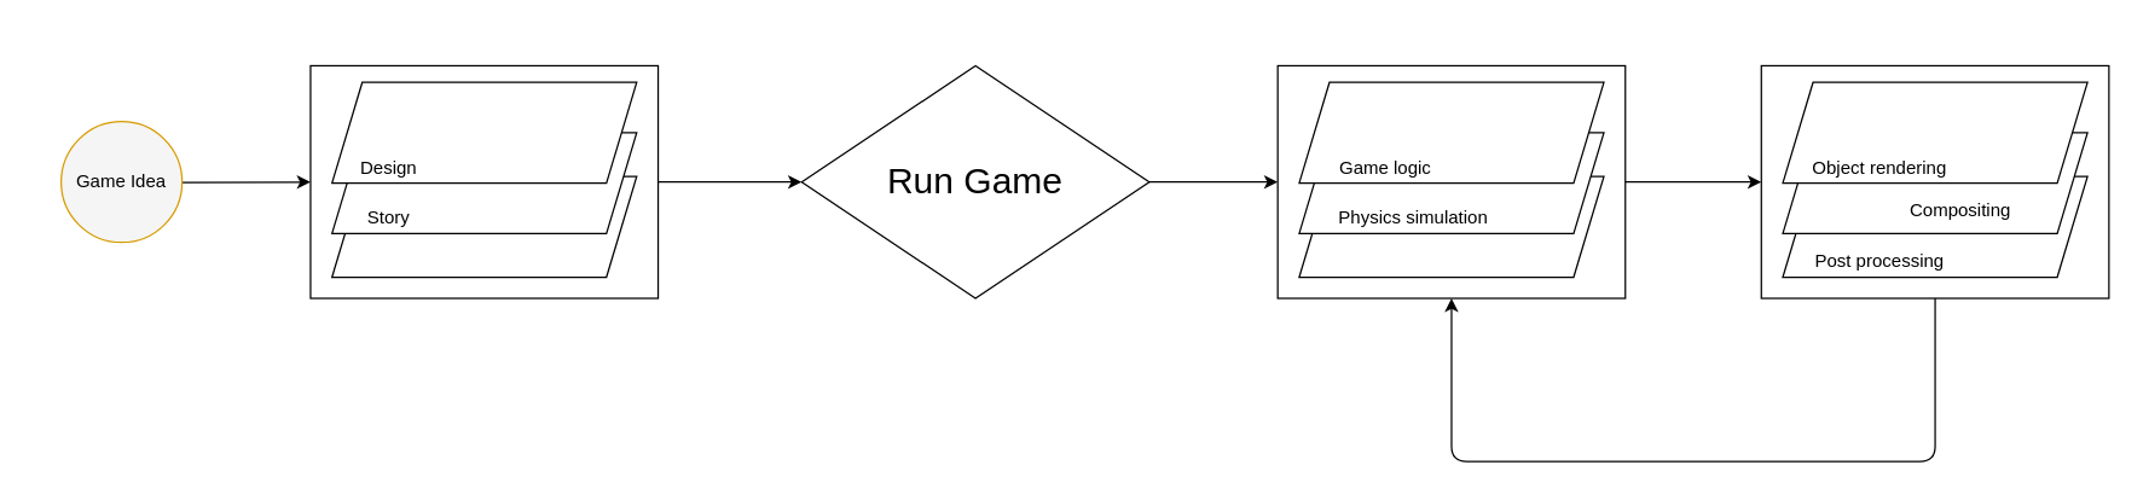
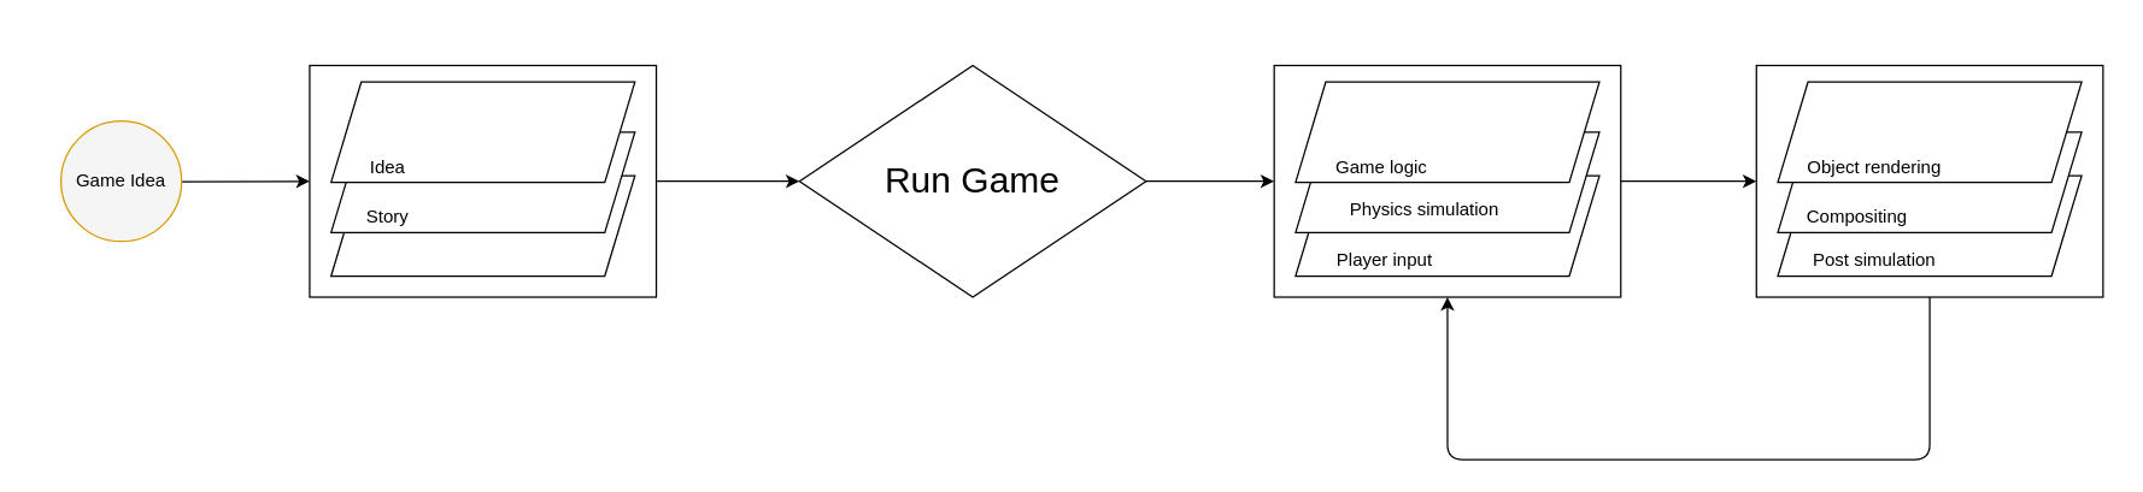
- <mxCell id="11" value="Design" style="text;html=1;strokeColor=none;fillColor=none;align=center;verticalAlign=middle;whiteSpace=wrap;rounded=0;" parent="6" vertex="1"><mxGeometry x="19.2" y="46.72" width="38.4" height="20" as="geometry" /></mxCell>
+ <mxCell id="11" value="Idea" style="text;html=1;strokeColor=none;fillColor=none;align=center;verticalAlign=middle;whiteSpace=wrap;rounded=0;" parent="6" vertex="1"><mxGeometry x="19.2" y="46.72" width="38.4" height="20" as="geometry" /></mxCell>
- <mxCell id="19" value="Compositing" style="text;html=1;strokeColor=none;fillColor=none;align=center;verticalAlign=middle;whiteSpace=wrap;rounded=0;" parent="15" vertex="1"><mxGeometry x="74.2" y="75.09" width="87.6" height="20" as="geometry" /></mxCell>
+ <mxCell id="19" value="Compositing" style="text;html=1;strokeColor=none;fillColor=none;align=center;verticalAlign=middle;whiteSpace=wrap;rounded=0;" parent="15" vertex="1"><mxGeometry x="9.2" y="80.09" width="87.6" height="20" as="geometry" /></mxCell>
- <mxCell id="31" value="Physics simulation" style="text;html=1;strokeColor=none;fillColor=none;align=center;verticalAlign=middle;whiteSpace=wrap;rounded=0;" vertex="1" parent="27"><mxGeometry x="11.8" y="80.09" width="128.2" height="20.0" as="geometry" /></mxCell>
+ <mxCell id="31" value="Physics simulation" style="text;html=1;strokeColor=none;fillColor=none;align=center;verticalAlign=middle;whiteSpace=wrap;rounded=0;" vertex="1" parent="27"><mxGeometry x="21.8" y="75.09" width="128.2" height="20.0" as="geometry" /></mxCell>
+ <mxCell id="32" value="Player input" style="text;html=1;strokeColor=none;fillColor=none;align=center;verticalAlign=middle;whiteSpace=wrap;rounded=0;" vertex="1" parent="27"><mxGeometry x="9.2" y="109.0" width="100.8" height="20.0" as="geometry" /></mxCell>
- <mxCell id="20" value="Post processing" style="text;html=1;strokeColor=none;fillColor=none;align=center;verticalAlign=middle;whiteSpace=wrap;rounded=0;" parent="15" vertex="1"><mxGeometry x="19.2" y="109" width="90.8" height="20" as="geometry" /></mxCell>
+ <mxCell id="20" value="Post simulation" style="text;html=1;strokeColor=none;fillColor=none;align=center;verticalAlign=middle;whiteSpace=wrap;rounded=0;" parent="15" vertex="1"><mxGeometry x="19.2" y="109" width="90.8" height="20" as="geometry" /></mxCell>
